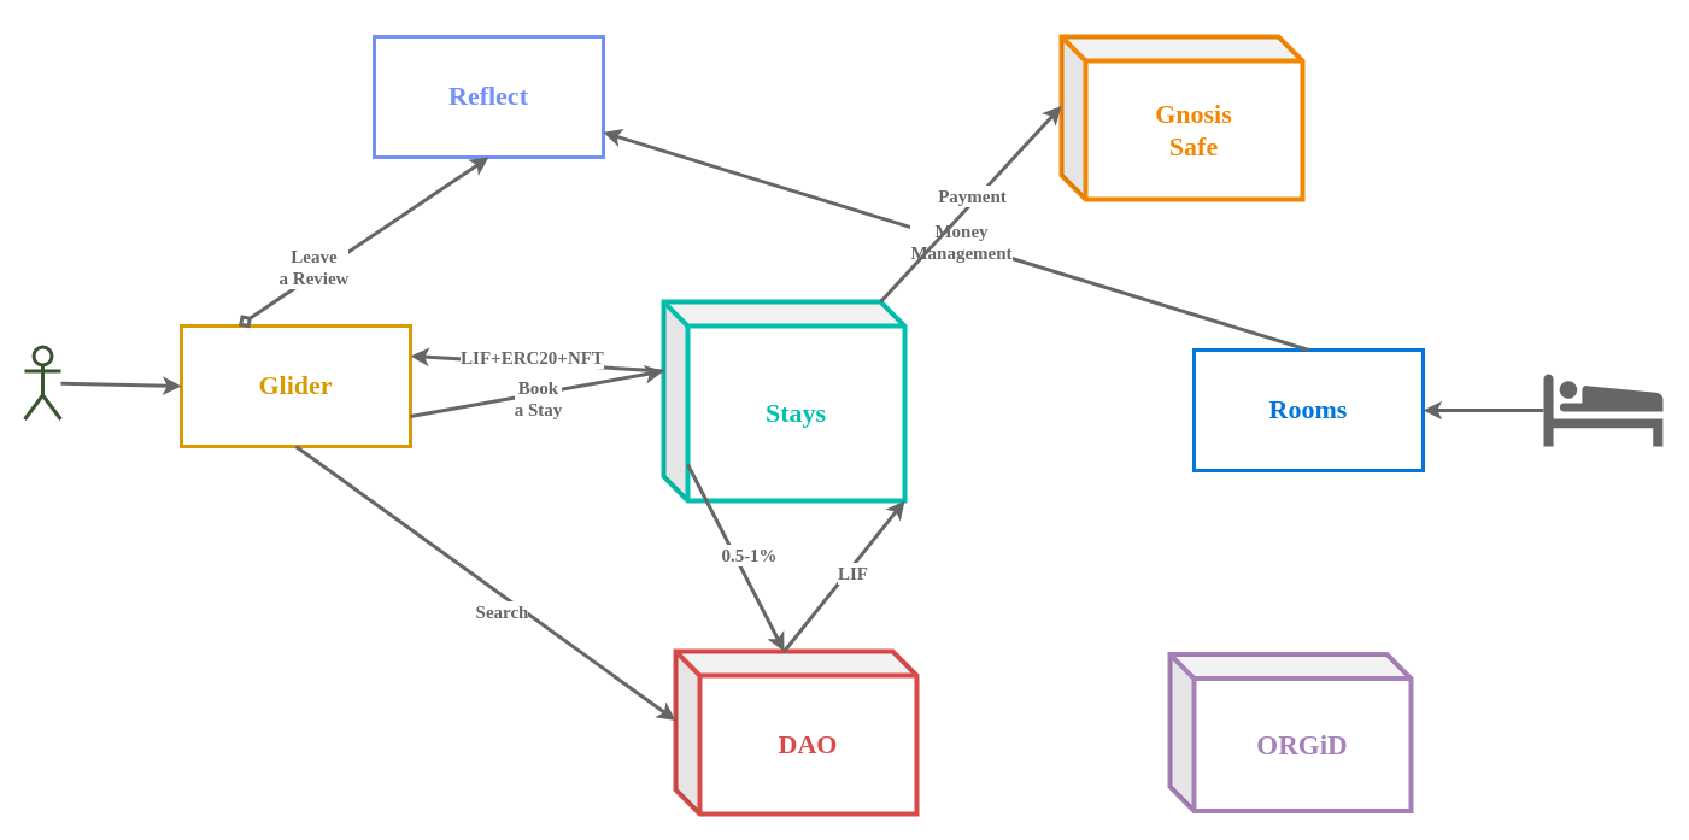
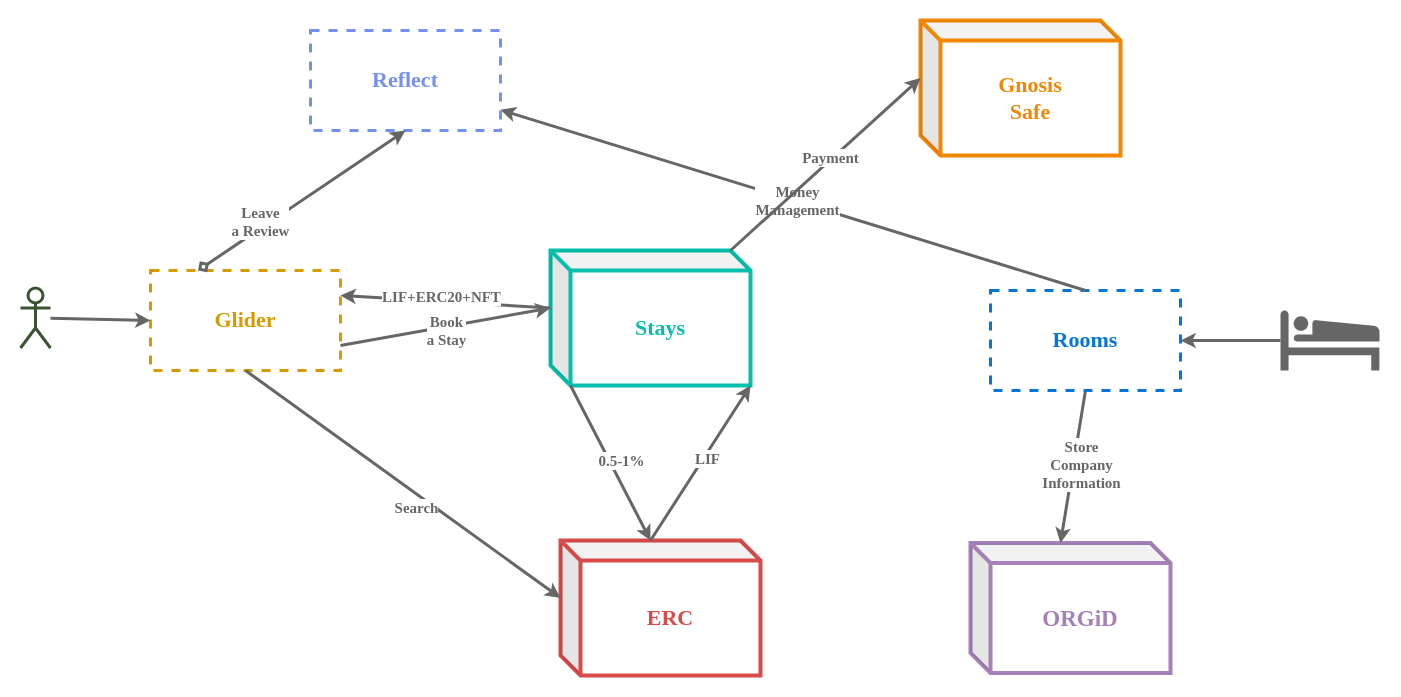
- <mxCell id="10" value="Reflect" style="whiteSpace=wrap;html=1;shadow=0;fillColor=none;fontFamily=Oxygen Mono;strokeWidth=3;fontSize=22;strokeColor=#7390F4;fontColor=#7390F4;fontStyle=1;" vertex="1" parent="1"><mxGeometry x="310" y="30" width="190" height="100" as="geometry" /></mxCell>
+ <mxCell id="10" value="Reflect" style="whiteSpace=wrap;html=1;shadow=0;fillColor=none;fontFamily=Oxygen Mono;strokeWidth=3;fontSize=22;strokeColor=#7390F4;fontColor=#7390F4;fontStyle=1;dashed=1;" vertex="1" parent="1"><mxGeometry x="310" y="30" width="190" height="100" as="geometry" /></mxCell>
- <mxCell id="17" value="&lt;div&gt;Gnosis&lt;br&gt;Safe&lt;/div&gt;" style="shape=cube;whiteSpace=wrap;html=1;boundedLbl=1;backgroundOutline=1;darkOpacity=0.05;darkOpacity2=0.1;fillColor=none;strokeColor=#F28705;fontColor=#F28705;strokeWidth=4;fontSize=22;fontFamily=Oxygen Mono;fontStyle=1;fontSource=https%3A%2F%2Ffonts.googleapis.com%2Fcss%3Ffamily%3DOxygen%2BMono;" vertex="1" parent="1"><mxGeometry x="880" y="30" width="200" height="135" as="geometry" /></mxCell>
+ <mxCell id="17" value="&lt;div&gt;Gnosis&lt;br&gt;Safe&lt;/div&gt;" style="shape=cube;whiteSpace=wrap;html=1;boundedLbl=1;backgroundOutline=1;darkOpacity=0.05;darkOpacity2=0.1;fillColor=none;strokeColor=#F28705;fontColor=#F28705;strokeWidth=4;fontSize=22;fontFamily=Oxygen Mono;fontStyle=1;fontSource=https%3A%2F%2Ffonts.googleapis.com%2Fcss%3Ffamily%3DOxygen%2BMono;" vertex="1" parent="1"><mxGeometry x="920" y="20" width="200" height="135" as="geometry" /></mxCell>
- <mxCell id="6" value="Glider" style="whiteSpace=wrap;html=1;shadow=0;fillColor=none;fontFamily=Oxygen Mono;strokeWidth=3;fontSize=22;strokeColor=#d79b00;fontStyle=1;fontColor=#D79B00;" vertex="1" parent="1"><mxGeometry x="150" y="270" width="190" height="100" as="geometry" /></mxCell>
+ <mxCell id="6" value="Glider" style="whiteSpace=wrap;html=1;shadow=0;fillColor=none;fontFamily=Oxygen Mono;strokeWidth=3;fontSize=22;strokeColor=#d79b00;fontStyle=1;fontColor=#D79B00;dashed=1;" vertex="1" parent="1"><mxGeometry x="150" y="270" width="190" height="100" as="geometry" /></mxCell>
- <mxCell id="15" value="&lt;div&gt;Stays&lt;/div&gt;" style="shape=cube;whiteSpace=wrap;html=1;boundedLbl=1;backgroundOutline=1;darkOpacity=0.05;darkOpacity2=0.1;fillColor=none;strokeColor=#04BFAD;fontColor=#04BFAD;strokeWidth=4;fontSize=22;fontFamily=Oxygen Mono;fontStyle=1;fontSource=https%3A%2F%2Ffonts.googleapis.com%2Fcss%3Ffamily%3DOxygen%2BMono;" vertex="1" parent="1"><mxGeometry x="550" y="250" width="200" height="165" as="geometry" /></mxCell>
+ <mxCell id="15" value="&lt;div&gt;Stays&lt;/div&gt;" style="shape=cube;whiteSpace=wrap;html=1;boundedLbl=1;backgroundOutline=1;darkOpacity=0.05;darkOpacity2=0.1;fillColor=none;strokeColor=#04BFAD;fontColor=#04BFAD;strokeWidth=4;fontSize=22;fontFamily=Oxygen Mono;fontStyle=1;fontSource=https%3A%2F%2Ffonts.googleapis.com%2Fcss%3Ffamily%3DOxygen%2BMono;" vertex="1" parent="1"><mxGeometry x="550" y="250" width="200" height="135" as="geometry" /></mxCell>
- <mxCell id="5" value="Rooms" style="whiteSpace=wrap;html=1;shadow=0;fillColor=none;fontFamily=Oxygen Mono;strokeWidth=3;fontSize=22;strokeColor=#0476D9;fontColor=#0476D9;fontStyle=1;" vertex="1" parent="1"><mxGeometry x="990" y="290" width="190" height="100" as="geometry" /></mxCell>
+ <mxCell id="5" value="Rooms" style="whiteSpace=wrap;html=1;shadow=0;fillColor=none;fontFamily=Oxygen Mono;strokeWidth=3;fontSize=22;strokeColor=#0476D9;fontColor=#0476D9;fontStyle=1;dashed=1;" vertex="1" parent="1"><mxGeometry x="990" y="290" width="190" height="100" as="geometry" /></mxCell>
+ <mxCell id="3" style="edgeStyle=none;rounded=0;orthogonalLoop=1;jettySize=auto;html=1;strokeColor=#666666;strokeWidth=3;fontSize=22;fontColor=#A680B8;entryX=0.5;entryY=1;entryDx=0;entryDy=0;endArrow=none;endFill=0;endSize=6;startArrow=classic;startFill=1;fontFamily=Oxygen Mono;fontSource=https%3A%2F%2Ffonts.googleapis.com%2Fcss%3Ffamily%3DOxygen%2BMono;exitX=0;exitY=0;exitDx=90;exitDy=0;exitPerimeter=0;" edge="1" parent="1" source="2" target="5"><mxGeometry relative="1" as="geometry"><mxPoint x="895" y="230" as="sourcePoint" /><mxPoint x="1035" y="243" as="targetPoint" /></mxGeometry></mxCell>
+ <mxCell id="4" value="Store&lt;br&gt;Company&lt;br&gt;Information" style="edgeLabel;html=1;align=center;verticalAlign=middle;resizable=0;points=[];fontSize=15;fontFamily=Oxygen Mono;fontColor=#666;fontStyle=1" vertex="1" connectable="0" parent="3"><mxGeometry x="0.279" relative="1" as="geometry"><mxPoint x="4" y="19" as="offset" /></mxGeometry></mxCell>
- <mxCell id="16" value="DAO" style="shape=cube;whiteSpace=wrap;html=1;boundedLbl=1;backgroundOutline=1;darkOpacity=0.05;darkOpacity2=0.1;fillColor=none;strokeColor=#D94A4A;fontColor=#D94A4A;strokeWidth=4;fontSize=22;fontFamily=Oxygen Mono;fontStyle=1;fontSource=https%3A%2F%2Ffonts.googleapis.com%2Fcss%3Ffamily%3DOxygen%2BMono;" vertex="1" parent="1"><mxGeometry x="560" y="540" width="200" height="135" as="geometry" /></mxCell>
+ <mxCell id="16" value="ERC" style="shape=cube;whiteSpace=wrap;html=1;boundedLbl=1;backgroundOutline=1;darkOpacity=0.05;darkOpacity2=0.1;fillColor=none;strokeColor=#D94A4A;fontColor=#D94A4A;strokeWidth=4;fontSize=22;fontFamily=Oxygen Mono;fontStyle=1;fontSource=https%3A%2F%2Ffonts.googleapis.com%2Fcss%3Ffamily%3DOxygen%2BMono;" vertex="1" parent="1"><mxGeometry x="560" y="540" width="200" height="135" as="geometry" /></mxCell>
